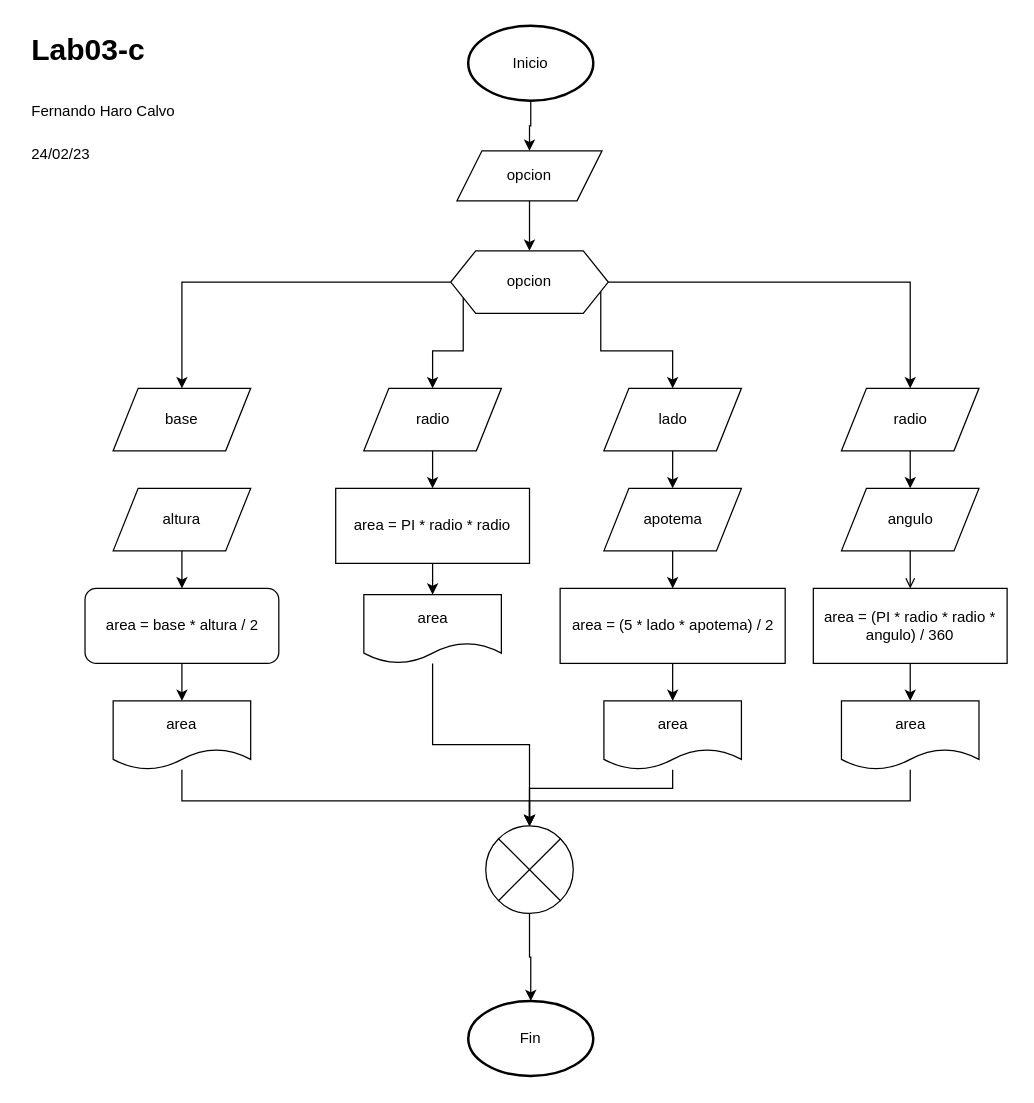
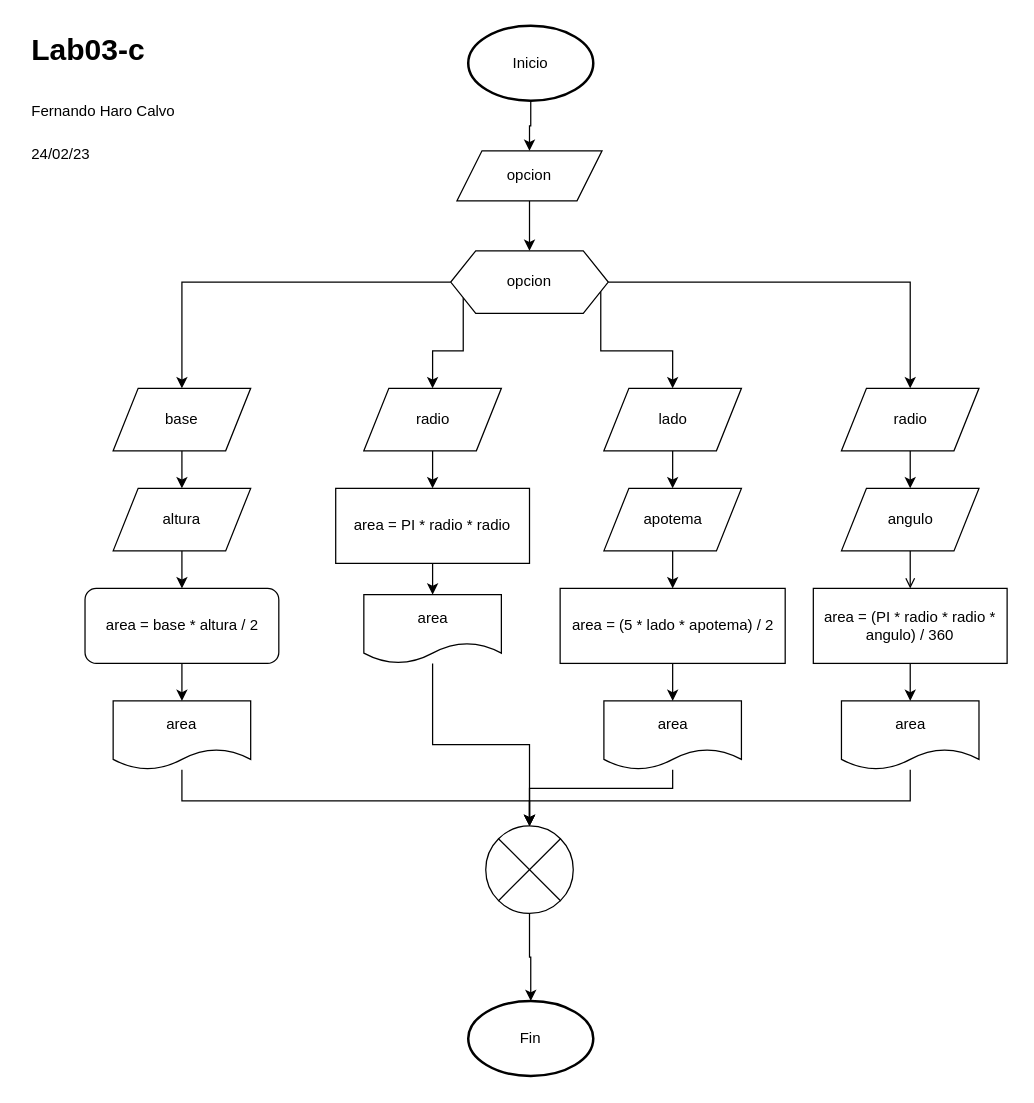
+ <mxCell id="9" style="edgeStyle=orthogonalEdgeStyle;rounded=0;orthogonalLoop=1;jettySize=auto;html=1;entryX=0.5;entryY=0;entryDx=0;entryDy=0;" edge="1" parent="1" source="10" target="12"><mxGeometry relative="1" as="geometry" /></mxCell>
